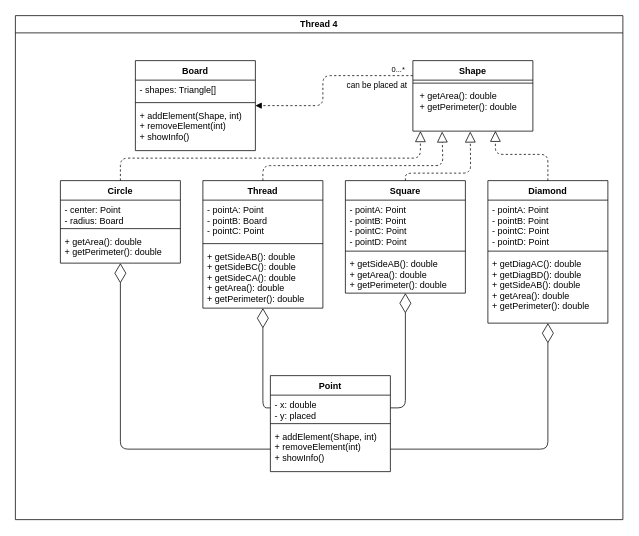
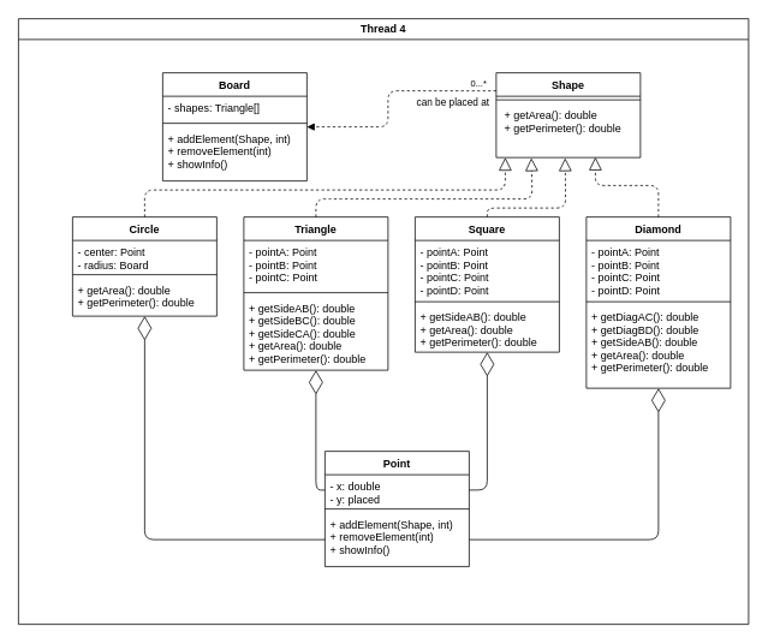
- <mxCell id="18" value="Thread" style="swimlane;fontStyle=1;align=center;verticalAlign=top;childLayout=stackLayout;horizontal=1;startSize=26;horizontalStack=0;resizeParent=1;resizeParentMax=0;resizeLast=0;collapsible=1;marginBottom=0;" parent="2" vertex="1"><mxGeometry x="250" y="220" width="160" height="170" as="geometry"><mxRectangle x="30" y="192" width="70" height="26" as="alternateBounds" /></mxGeometry></mxCell>
+ <mxCell id="18" value="Triangle" style="swimlane;fontStyle=1;align=center;verticalAlign=top;childLayout=stackLayout;horizontal=1;startSize=26;horizontalStack=0;resizeParent=1;resizeParentMax=0;resizeLast=0;collapsible=1;marginBottom=0;" parent="2" vertex="1"><mxGeometry x="250" y="220" width="160" height="170" as="geometry"><mxRectangle x="30" y="192" width="70" height="26" as="alternateBounds" /></mxGeometry></mxCell>
- <mxCell id="19" value="- pointA: Point&#10;- pointB: Board&#10;- pointC: Point" style="text;strokeColor=none;fillColor=none;align=left;verticalAlign=top;spacingLeft=4;spacingRight=4;overflow=hidden;rotatable=0;points=[[0,0.5],[1,0.5]];portConstraint=eastwest;" parent="18" vertex="1"><mxGeometry y="26" width="160" height="54" as="geometry" /></mxCell>
+ <mxCell id="19" value="- pointA: Point&#10;- pointB: Point&#10;- pointC: Point" style="text;strokeColor=none;fillColor=none;align=left;verticalAlign=top;spacingLeft=4;spacingRight=4;overflow=hidden;rotatable=0;points=[[0,0.5],[1,0.5]];portConstraint=eastwest;" parent="18" vertex="1"><mxGeometry y="26" width="160" height="54" as="geometry" /></mxCell>
